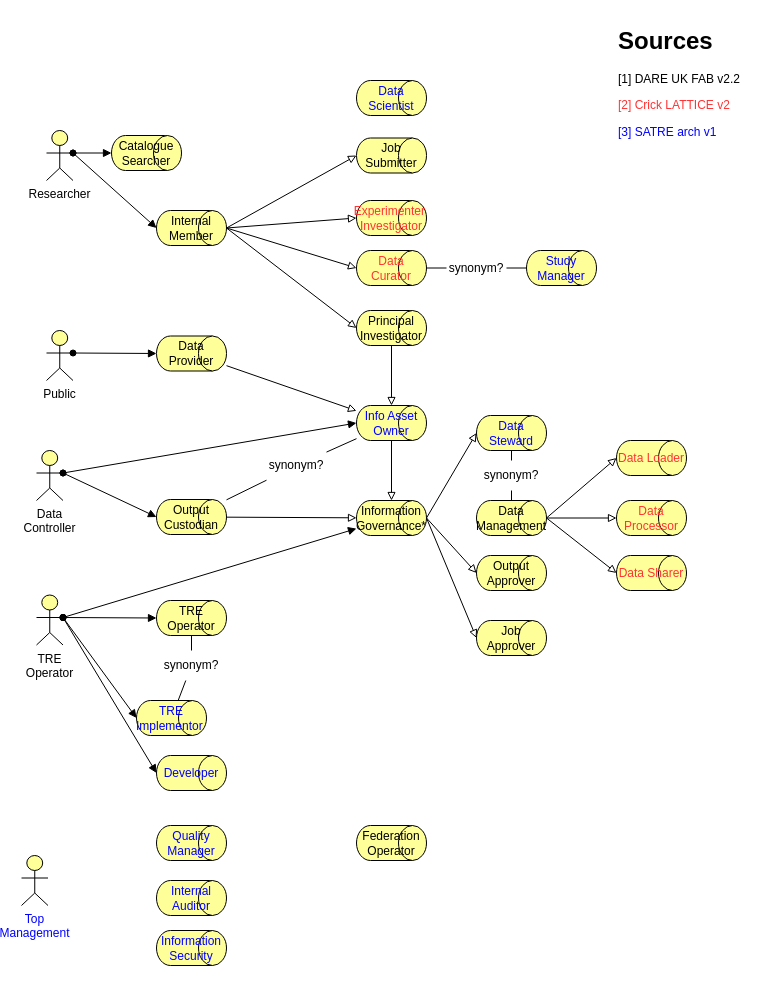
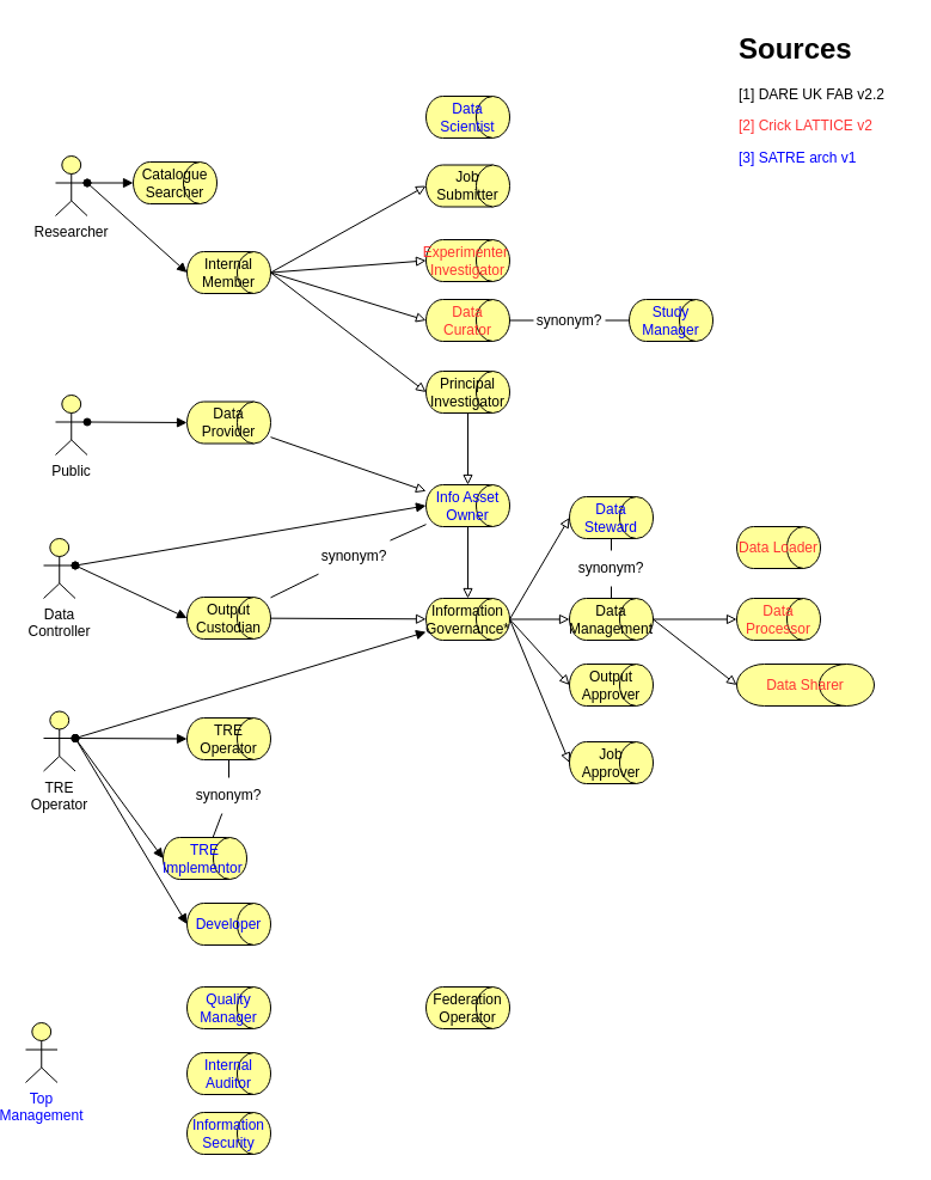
- <mxCell id="30" value="" style="endArrow=block;html=1;endFill=0;elbow=vertical;rounded=0;exitX=1;exitY=0.5;exitDx=0;exitDy=0;exitPerimeter=0;entryX=0;entryY=0.5;entryDx=0;entryDy=0;entryPerimeter=0;fontColor=#000000;" parent="1" source="9" target="17" edge="1"><mxGeometry width="160" relative="1" as="geometry"><mxPoint x="765" y="485" as="sourcePoint" /><mxPoint x="895" y="405" as="targetPoint" /></mxGeometry></mxCell>
+ <mxCell id="49" value="" style="endArrow=block;html=1;endFill=0;elbow=vertical;rounded=0;fontColor=#000000;jumpStyle=gap;entryX=0;entryY=0.5;entryDx=0;entryDy=0;entryPerimeter=0;exitX=1;exitY=0.5;exitDx=0;exitDy=0;exitPerimeter=0;" edge="1" parent="1" source="48" target="9"><mxGeometry width="160" relative="1" as="geometry"><mxPoint x="295" y="870" as="sourcePoint" /><mxPoint x="419" y="1035" as="targetPoint" /></mxGeometry></mxCell>
- <mxCell id="19" value="Data Sharer" style="html=1;outlineConnect=0;whiteSpace=wrap;fillColor=#ffff99;shape=mxgraph.archimate3.role;fontColor=#FF3333;" parent="1" vertex="1"><mxGeometry x="615" y="555" width="70" height="35" as="geometry" /></mxCell>
+ <mxCell id="19" value="Data Sharer" style="html=1;outlineConnect=0;whiteSpace=wrap;fillColor=#ffff99;shape=mxgraph.archimate3.role;fontColor=#FF3333;" parent="1" vertex="1"><mxGeometry x="615" y="555" width="115" height="35" as="geometry" /></mxCell>
